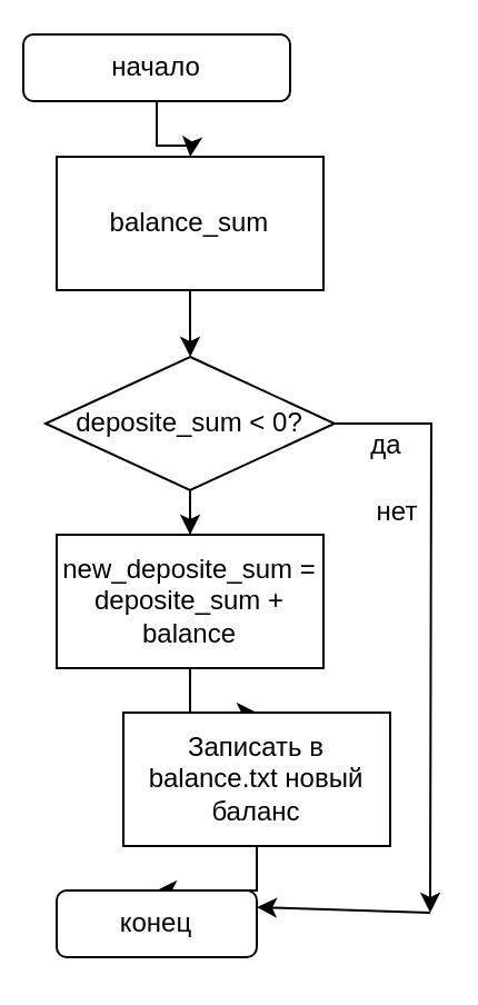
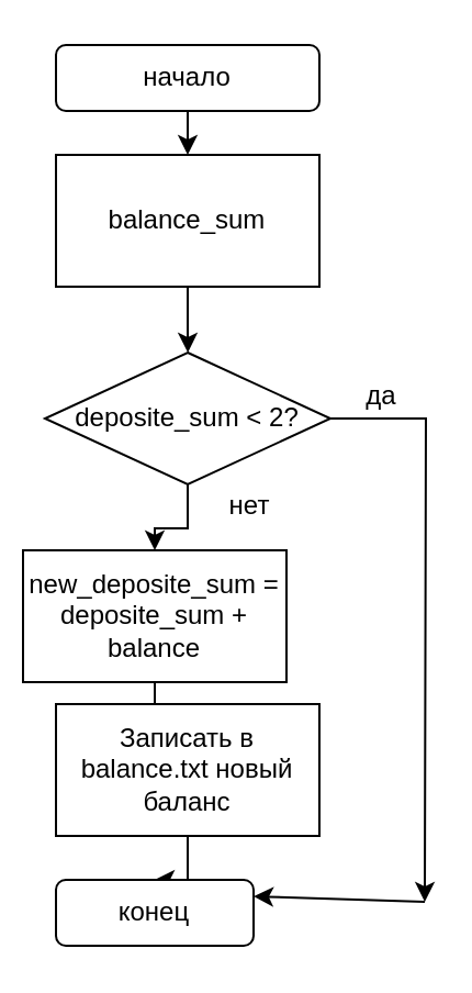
- <mxCell id="3" value="начало" style="rounded=1;whiteSpace=wrap;html=1;" vertex="1" parent="1"><mxGeometry x="10" y="15" width="120" height="30" as="geometry" /></mxCell>
+ <mxCell id="3" value="начало" style="rounded=1;whiteSpace=wrap;html=1;" vertex="1" parent="1"><mxGeometry x="25" y="20" width="120" height="30" as="geometry" /></mxCell>
- <mxCell id="8" value="deposite_sum &amp;lt; 0?" style="rhombus;whiteSpace=wrap;html=1;" vertex="1" parent="1"><mxGeometry x="20" y="160" width="130" height="60" as="geometry" /></mxCell>
+ <mxCell id="8" value="deposite_sum &amp;lt; 2?" style="rhombus;whiteSpace=wrap;html=1;" vertex="1" parent="1"><mxGeometry x="20" y="160" width="130" height="60" as="geometry" /></mxCell>
- <mxCell id="15" value="да" style="text;html=1;align=center;verticalAlign=middle;resizable=0;points=[];autosize=1;strokeColor=none;fillColor=none;" vertex="1" parent="1"><mxGeometry x="158" y="190" width="30" height="20" as="geometry" /></mxCell>
+ <mxCell id="15" value="да" style="text;html=1;align=center;verticalAlign=middle;resizable=0;points=[];autosize=1;strokeColor=none;fillColor=none;" vertex="1" parent="1"><mxGeometry x="158" y="170" width="30" height="20" as="geometry" /></mxCell>
- <mxCell id="16" value="нет" style="text;html=1;align=center;verticalAlign=middle;resizable=0;points=[];autosize=1;strokeColor=none;fillColor=none;" vertex="1" parent="1"><mxGeometry x="158" y="220" width="40" height="20" as="geometry" /></mxCell>
+ <mxCell id="16" value="нет" style="text;html=1;align=center;verticalAlign=middle;resizable=0;points=[];autosize=1;strokeColor=none;fillColor=none;" vertex="1" parent="1"><mxGeometry x="93" y="220" width="40" height="20" as="geometry" /></mxCell>
- <mxCell id="10" value="new_deposite_sum = deposite_sum + balance" style="rounded=0;whiteSpace=wrap;html=1;" vertex="1" parent="1"><mxGeometry x="25" y="240" width="120" height="60" as="geometry" /></mxCell>
+ <mxCell id="10" value="new_deposite_sum = deposite_sum + balance" style="rounded=0;whiteSpace=wrap;html=1;" vertex="1" parent="1"><mxGeometry x="10" y="250" width="120" height="60" as="geometry" /></mxCell>
- <mxCell id="12" value="Записать в balance.txt новый баланс" style="rounded=0;whiteSpace=wrap;html=1;" vertex="1" parent="1"><mxGeometry x="55" y="320" width="120" height="60" as="geometry" /></mxCell>
+ <mxCell id="12" value="Записать в balance.txt новый баланс" style="rounded=0;whiteSpace=wrap;html=1;" vertex="1" parent="1"><mxGeometry x="25" y="320" width="120" height="60" as="geometry" /></mxCell>
